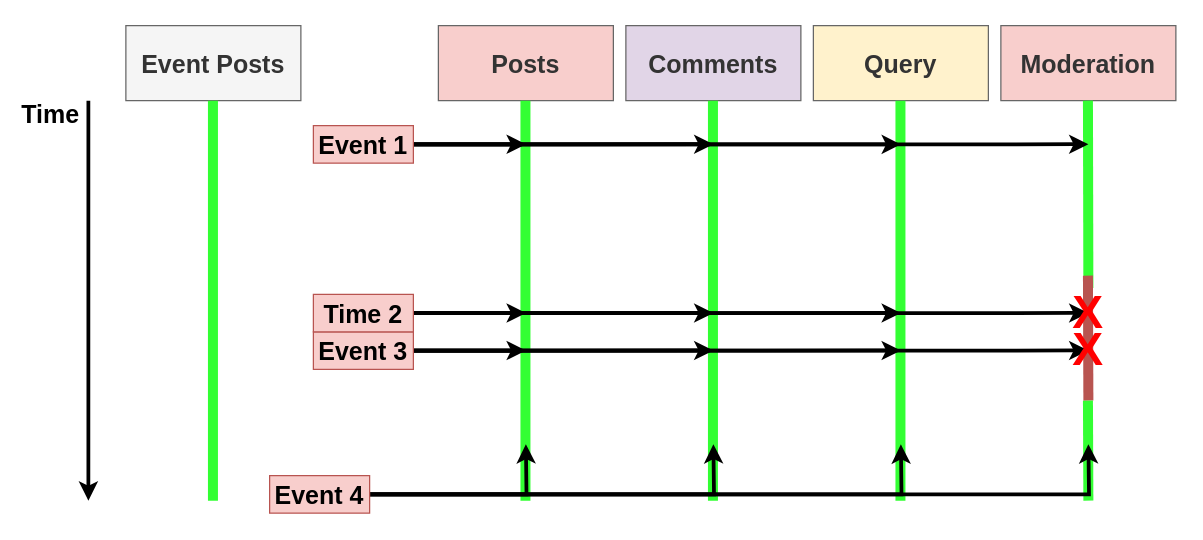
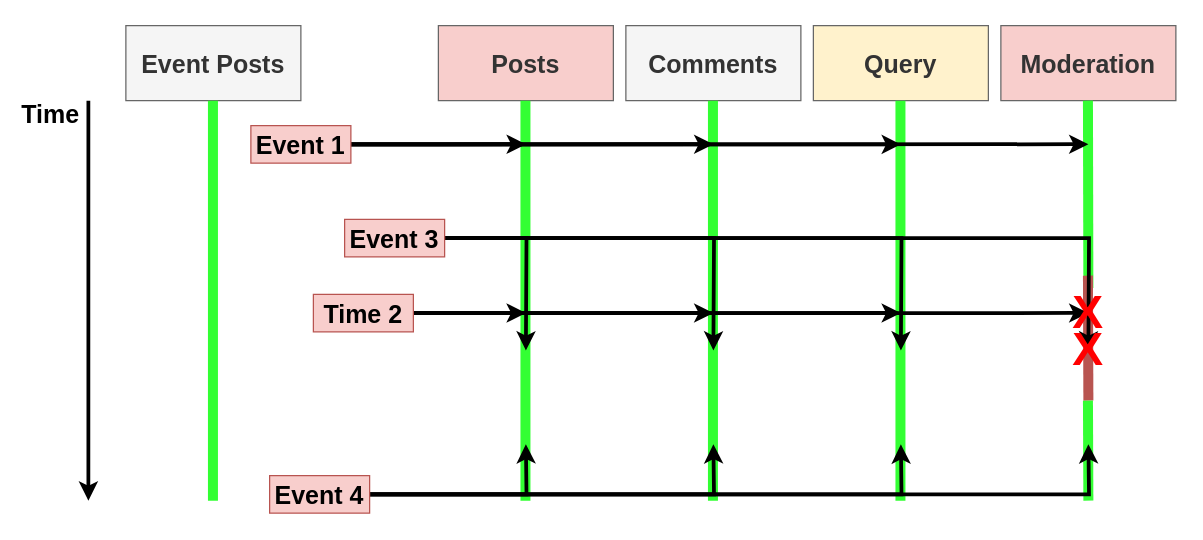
- <mxCell id="4" value="Comments" style="rounded=0;whiteSpace=wrap;html=1;fillColor=#e1d5e7;strokeColor=#666666;fontColor=#333333;fontStyle=1;fontSize=20;" vertex="1" parent="1"><mxGeometry x="500" y="20" width="140" height="60" as="geometry" /></mxCell>
+ <mxCell id="4" value="Comments" style="rounded=0;whiteSpace=wrap;html=1;fillColor=#f5f5f5;strokeColor=#666666;fontColor=#333333;fontStyle=1;fontSize=20;" vertex="1" parent="1"><mxGeometry x="500" y="20" width="140" height="60" as="geometry" /></mxCell>
- <mxCell id="20" value="Event 1" style="rounded=0;whiteSpace=wrap;html=1;fontSize=20;fillColor=#f8cecc;strokeColor=#b85450;fontStyle=1" vertex="1" parent="1"><mxGeometry x="250" y="100" width="80" height="30" as="geometry" /></mxCell>
+ <mxCell id="20" value="Event 1" style="rounded=0;whiteSpace=wrap;html=1;fontSize=20;fillColor=#f8cecc;strokeColor=#b85450;fontStyle=1" vertex="1" parent="1"><mxGeometry x="200" y="100" width="80" height="30" as="geometry" /></mxCell>
- <mxCell id="25" value="Event 3" style="rounded=0;whiteSpace=wrap;html=1;fontSize=20;fillColor=#f8cecc;strokeColor=#b85450;fontStyle=1" vertex="1" parent="1"><mxGeometry x="250" y="265" width="80" height="30" as="geometry" /></mxCell>
+ <mxCell id="25" value="Event 3" style="rounded=0;whiteSpace=wrap;html=1;fontSize=20;fillColor=#f8cecc;strokeColor=#b85450;fontStyle=1" vertex="1" parent="1"><mxGeometry x="275" y="175" width="80" height="30" as="geometry" /></mxCell>
